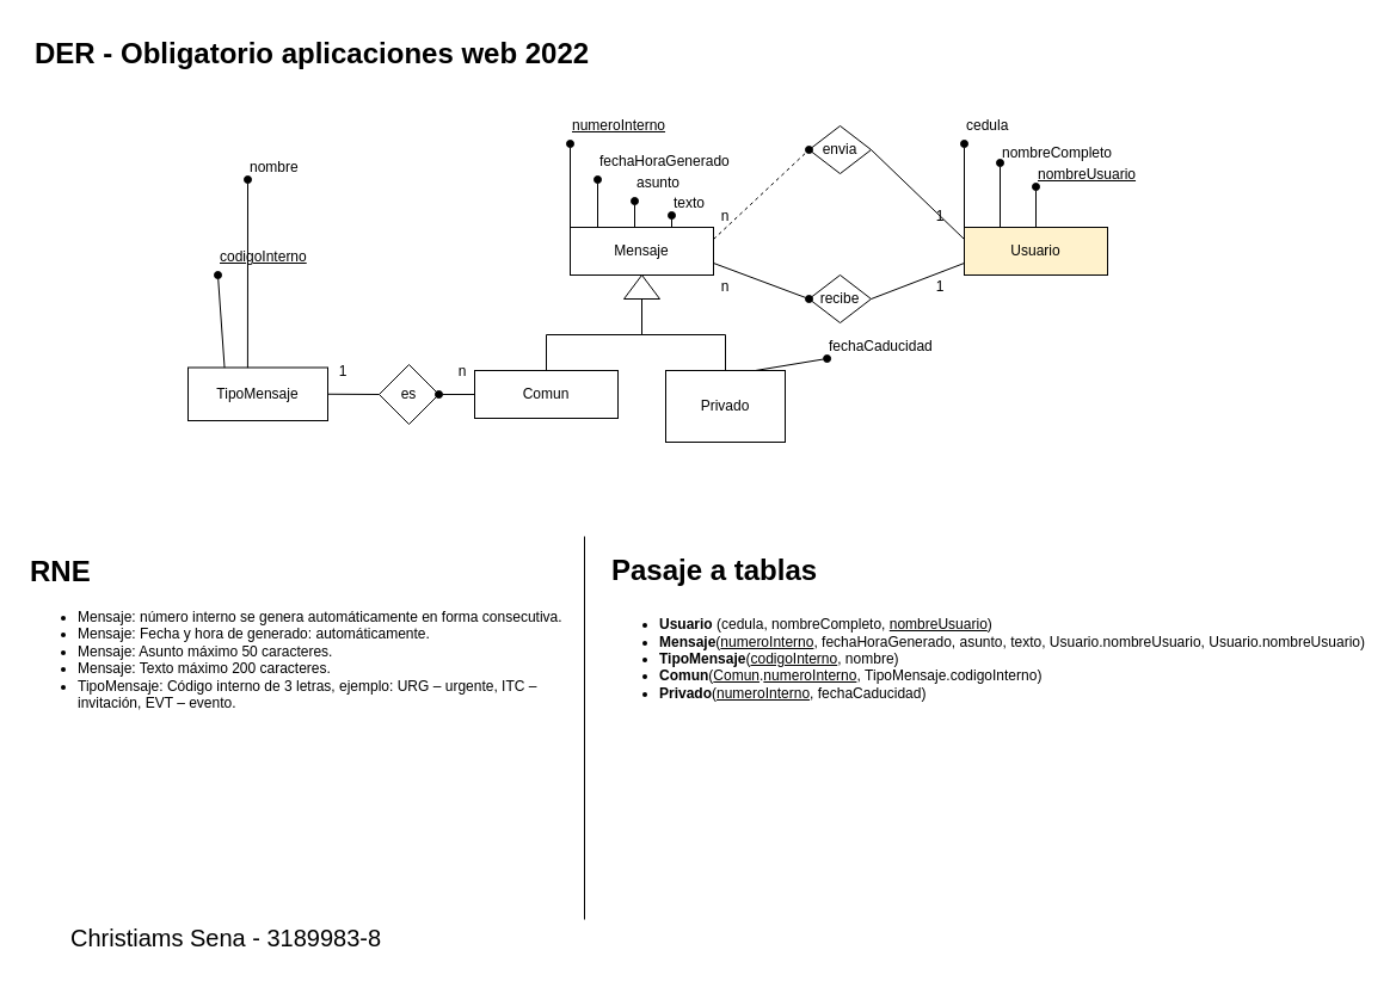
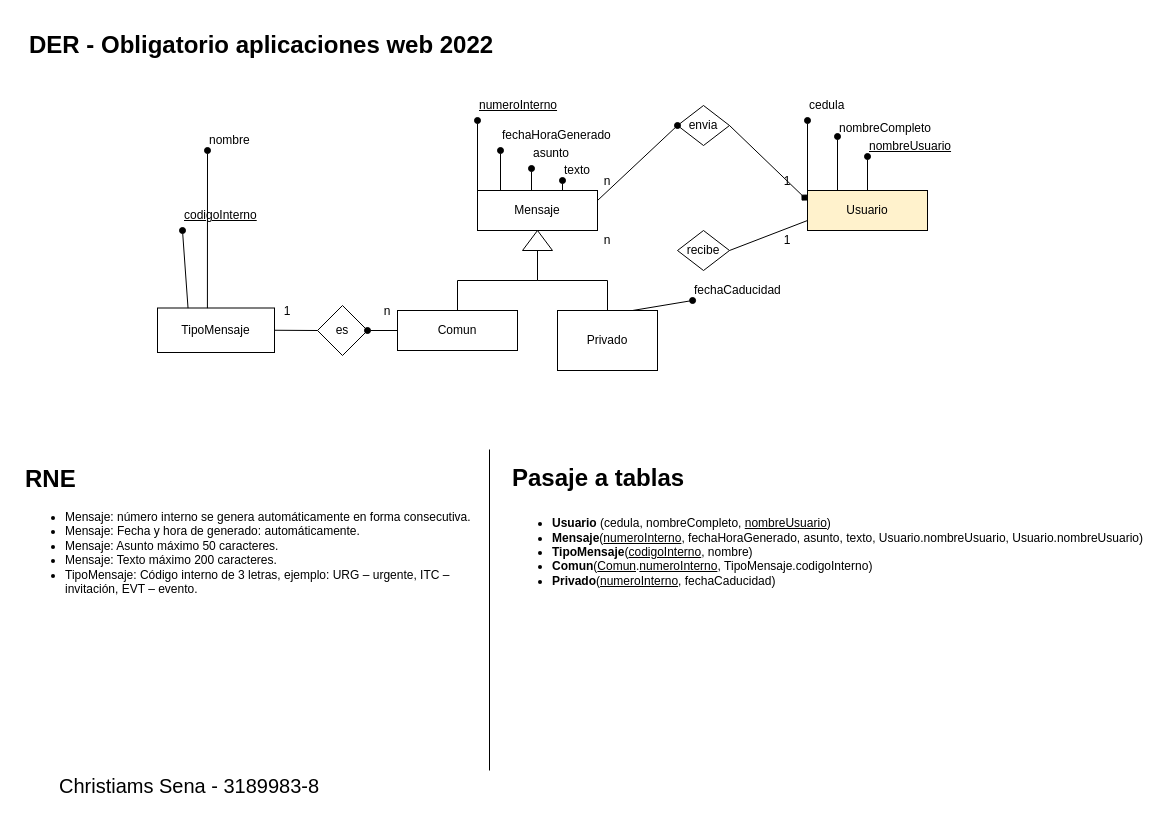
- <mxCell id="18" value="" style="endArrow=oval;html=1;rounded=0;exitX=1;exitY=0.25;exitDx=0;exitDy=0;entryX=0;entryY=0.5;entryDx=0;entryDy=0;endFill=1;dashed=1;" parent="1" source="2" target="16" edge="1"><mxGeometry width="50" height="50" relative="1" as="geometry"><mxPoint x="817" y="300" as="sourcePoint" /><mxPoint x="867" y="250" as="targetPoint" /></mxGeometry></mxCell>
+ <mxCell id="18" value="" style="endArrow=oval;html=1;rounded=0;exitX=1;exitY=0.25;exitDx=0;exitDy=0;entryX=0;entryY=0.5;entryDx=0;entryDy=0;endFill=1;" parent="1" source="2" target="16" edge="1"><mxGeometry width="50" height="50" relative="1" as="geometry"><mxPoint x="817" y="300" as="sourcePoint" /><mxPoint x="867" y="250" as="targetPoint" /></mxGeometry></mxCell>
- <mxCell id="20" value="" style="endArrow=none;html=1;rounded=0;exitX=1;exitY=0.5;exitDx=0;exitDy=0;entryX=0;entryY=0.25;entryDx=0;entryDy=0;" parent="1" source="16" target="9" edge="1"><mxGeometry width="50" height="50" relative="1" as="geometry"><mxPoint x="817" y="300" as="sourcePoint" /><mxPoint x="867" y="250" as="targetPoint" /></mxGeometry></mxCell>
+ <mxCell id="20" value="" style="endArrow=diamond;html=1;rounded=0;exitX=1;exitY=0.5;exitDx=0;exitDy=0;entryX=0;entryY=0.25;entryDx=0;entryDy=0;" parent="1" source="16" target="9" edge="1"><mxGeometry width="50" height="50" relative="1" as="geometry"><mxPoint x="817" y="300" as="sourcePoint" /><mxPoint x="867" y="250" as="targetPoint" /></mxGeometry></mxCell>
- <mxCell id="19" value="" style="endArrow=oval;html=1;rounded=0;exitX=1;exitY=0.75;exitDx=0;exitDy=0;entryX=0;entryY=0.5;entryDx=0;entryDy=0;endFill=1;" parent="1" source="2" target="17" edge="1"><mxGeometry width="50" height="50" relative="1" as="geometry"><mxPoint x="817" y="300" as="sourcePoint" /><mxPoint x="767" y="240" as="targetPoint" /></mxGeometry></mxCell>
